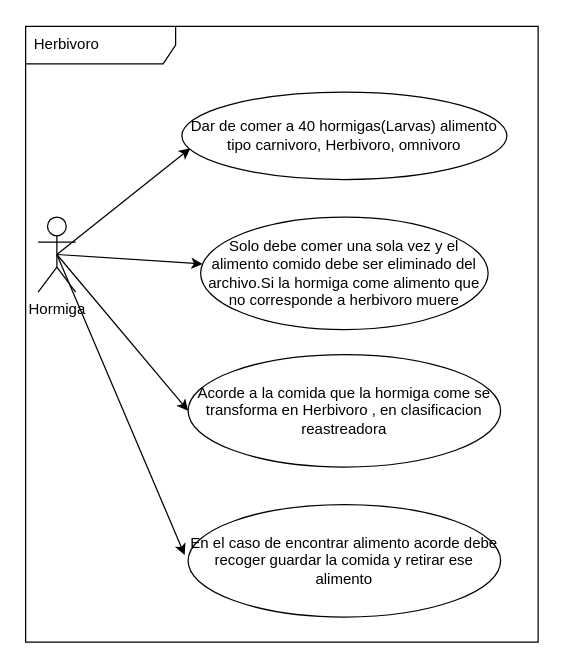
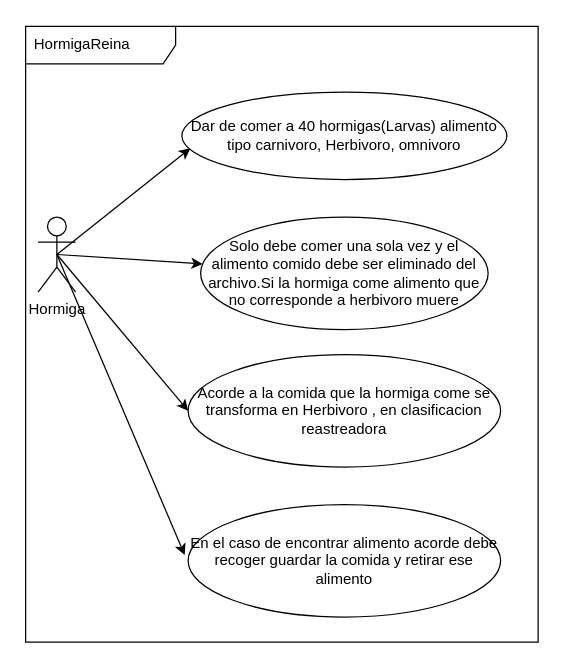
- <mxCell id="11" value="Herbivoro" style="shape=umlFrame;whiteSpace=wrap;html=1;width=120;height=30;boundedLbl=1;verticalAlign=middle;align=left;spacingLeft=5;" parent="1" vertex="1"><mxGeometry x="20" y="20.5" width="410" height="492.5" as="geometry" /></mxCell>
+ <mxCell id="11" value="HormigaReina" style="shape=umlFrame;whiteSpace=wrap;html=1;width=120;height=30;boundedLbl=1;verticalAlign=middle;align=left;spacingLeft=5;" parent="1" vertex="1"><mxGeometry x="20" y="20.5" width="410" height="492.5" as="geometry" /></mxCell>
